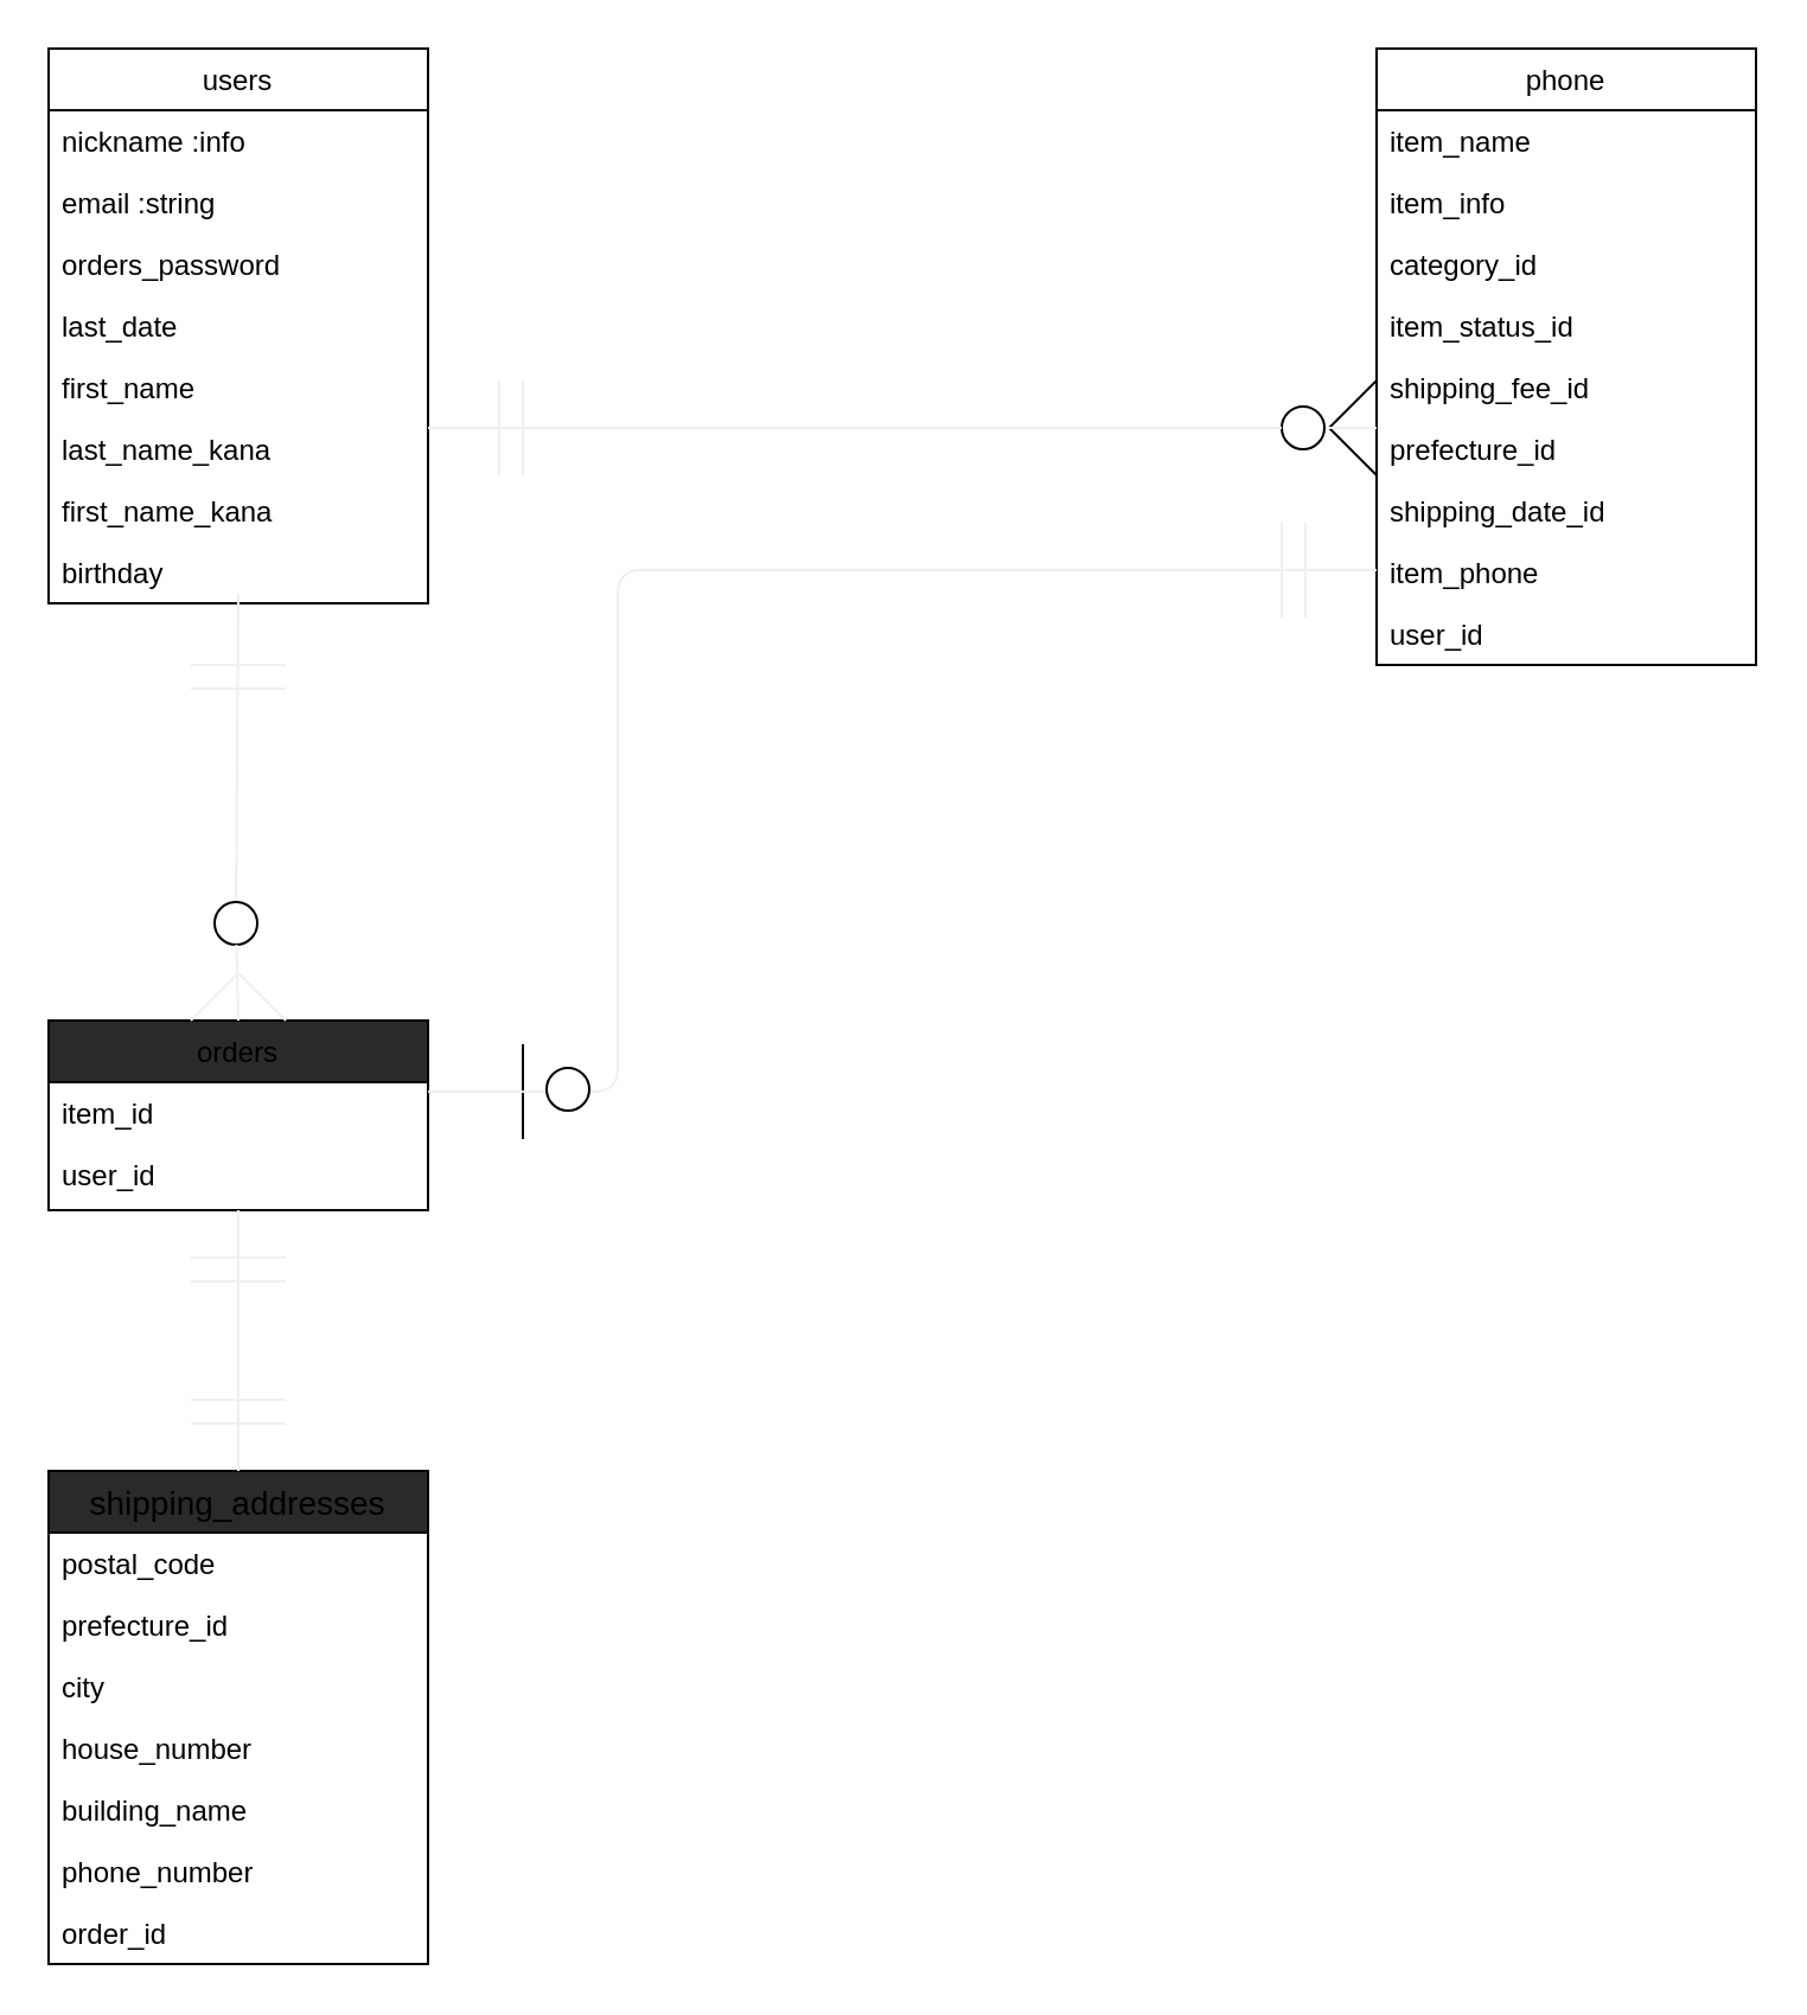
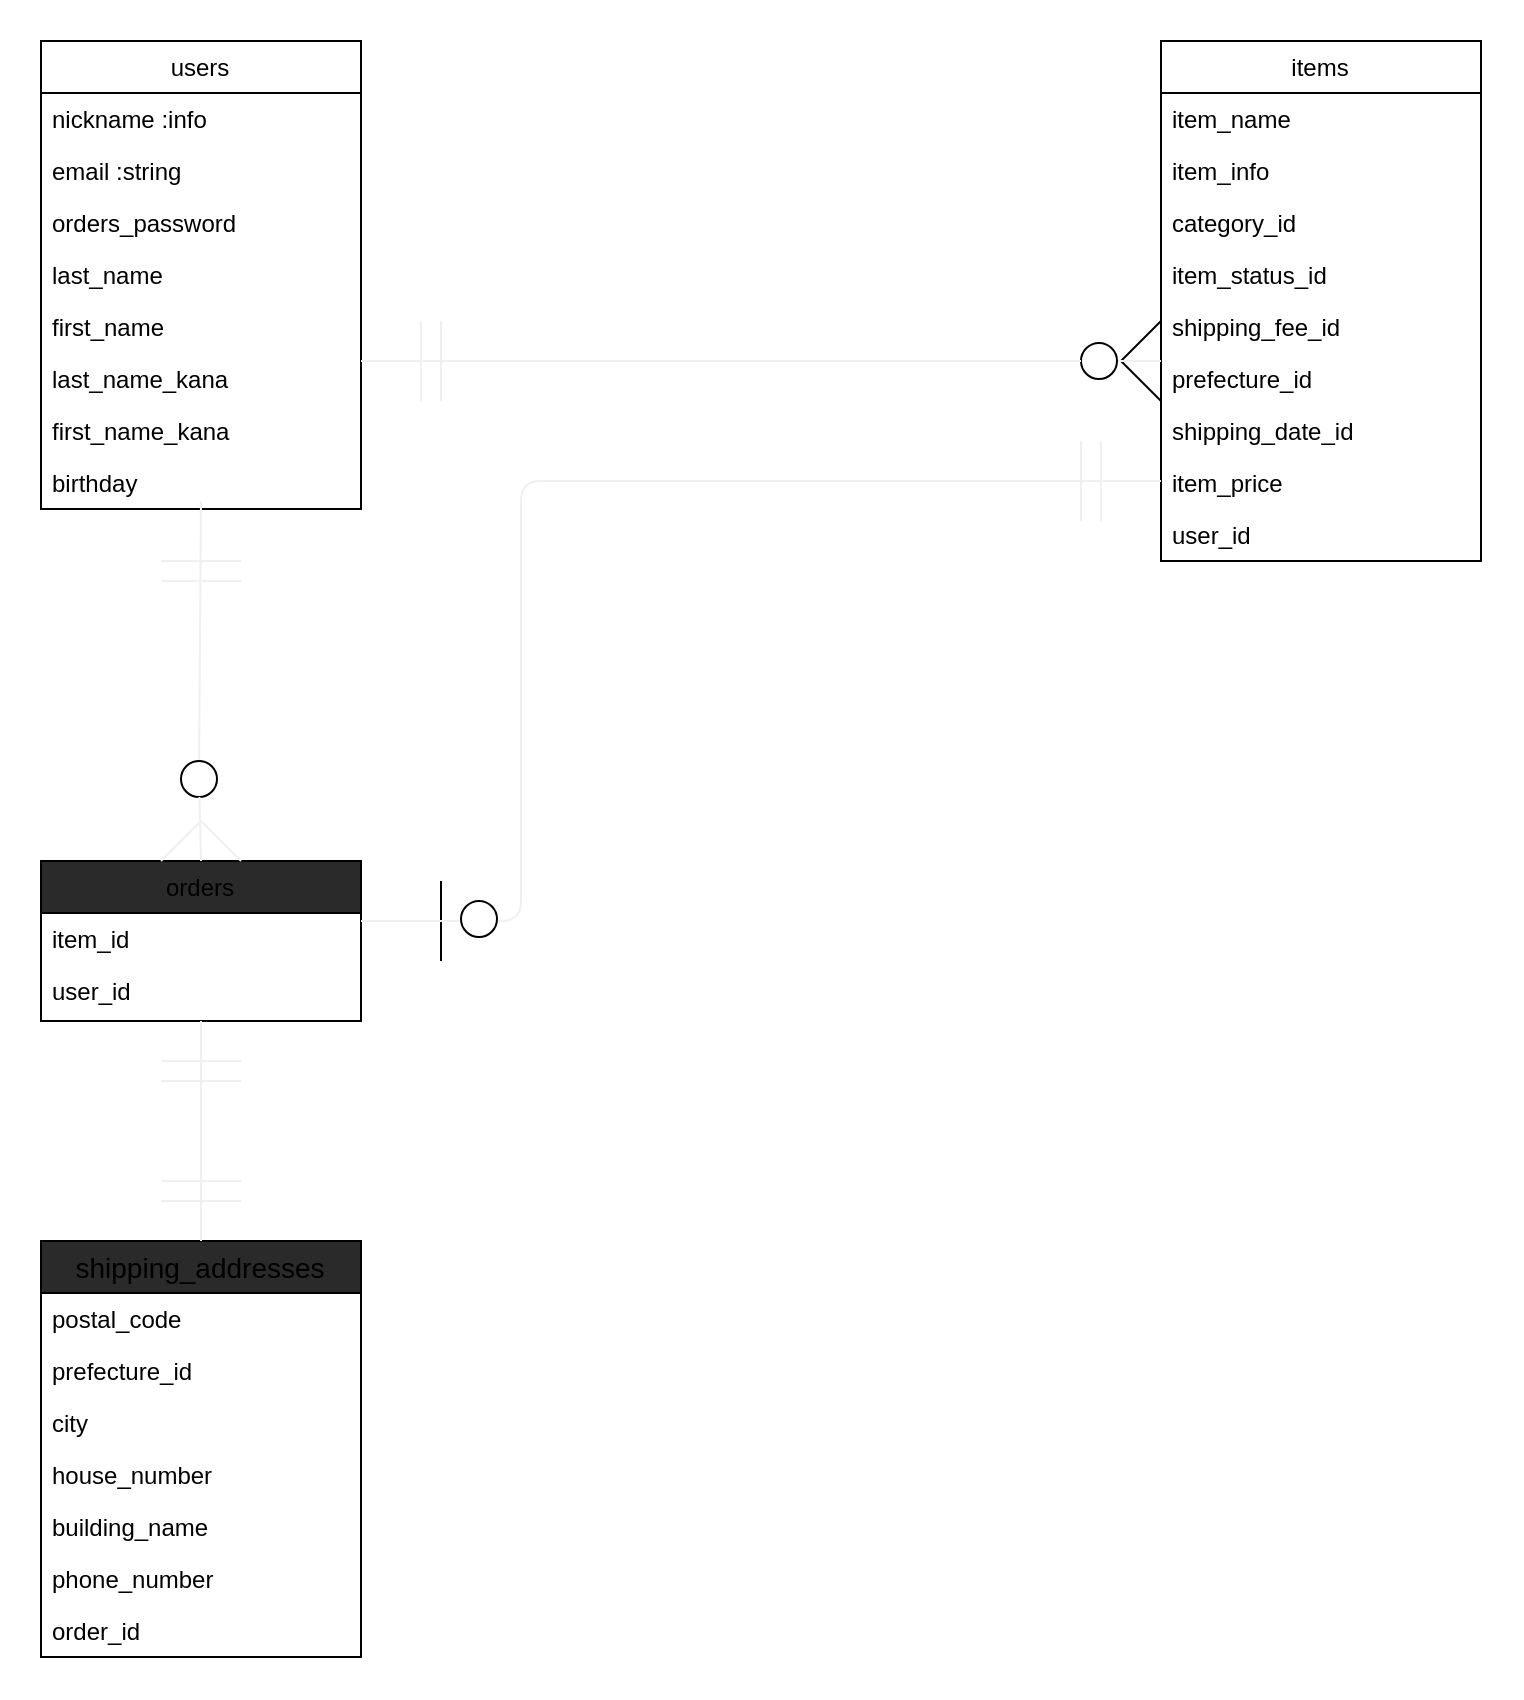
- <mxCell id="11" value="phone" style="swimlane;fontStyle=0;childLayout=stackLayout;horizontal=1;startSize=26;fillColor=none;horizontalStack=0;resizeParent=1;resizeParentMax=0;resizeLast=0;collapsible=1;marginBottom=0;" parent="1" vertex="1"><mxGeometry x="580" y="20" width="160" height="260" as="geometry" /></mxCell>
+ <mxCell id="11" value="items" style="swimlane;fontStyle=0;childLayout=stackLayout;horizontal=1;startSize=26;fillColor=none;horizontalStack=0;resizeParent=1;resizeParentMax=0;resizeLast=0;collapsible=1;marginBottom=0;" parent="1" vertex="1"><mxGeometry x="580" y="20" width="160" height="260" as="geometry" /></mxCell>
- <mxCell id="6" value="last_date" style="text;strokeColor=none;fillColor=none;align=left;verticalAlign=top;spacingLeft=4;spacingRight=4;overflow=hidden;rotatable=0;points=[[0,0.5],[1,0.5]];portConstraint=eastwest;" parent="2" vertex="1"><mxGeometry y="104" width="160" height="26" as="geometry" /></mxCell>
+ <mxCell id="6" value="last_name" style="text;strokeColor=none;fillColor=none;align=left;verticalAlign=top;spacingLeft=4;spacingRight=4;overflow=hidden;rotatable=0;points=[[0,0.5],[1,0.5]];portConstraint=eastwest;" parent="2" vertex="1"><mxGeometry y="104" width="160" height="26" as="geometry" /></mxCell>
- <mxCell id="19" value="item_phone" style="text;strokeColor=none;fillColor=none;align=left;verticalAlign=top;spacingLeft=4;spacingRight=4;overflow=hidden;rotatable=0;points=[[0,0.5],[1,0.5]];portConstraint=eastwest;" parent="11" vertex="1"><mxGeometry y="208" width="160" height="26" as="geometry" /></mxCell>
+ <mxCell id="19" value="item_price" style="text;strokeColor=none;fillColor=none;align=left;verticalAlign=top;spacingLeft=4;spacingRight=4;overflow=hidden;rotatable=0;points=[[0,0.5],[1,0.5]];portConstraint=eastwest;" parent="11" vertex="1"><mxGeometry y="208" width="160" height="26" as="geometry" /></mxCell>
